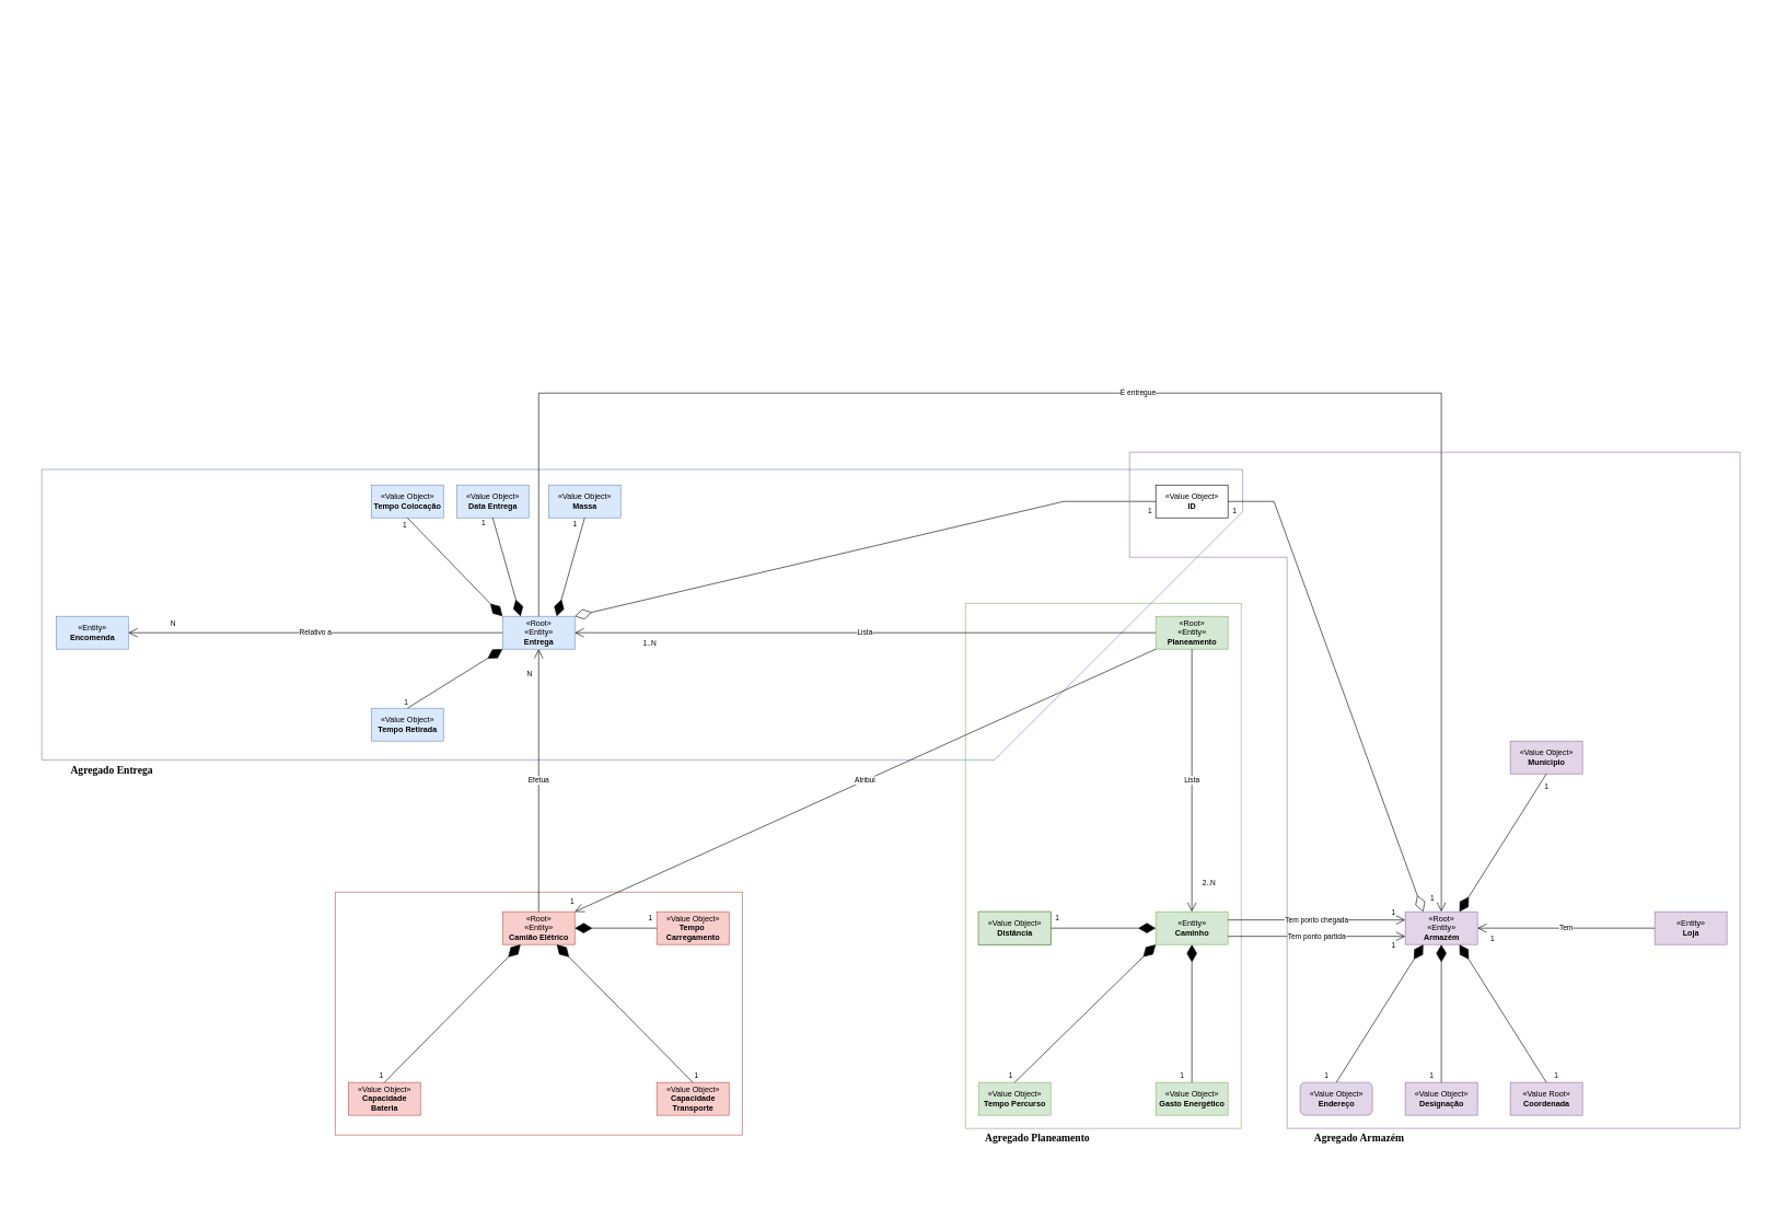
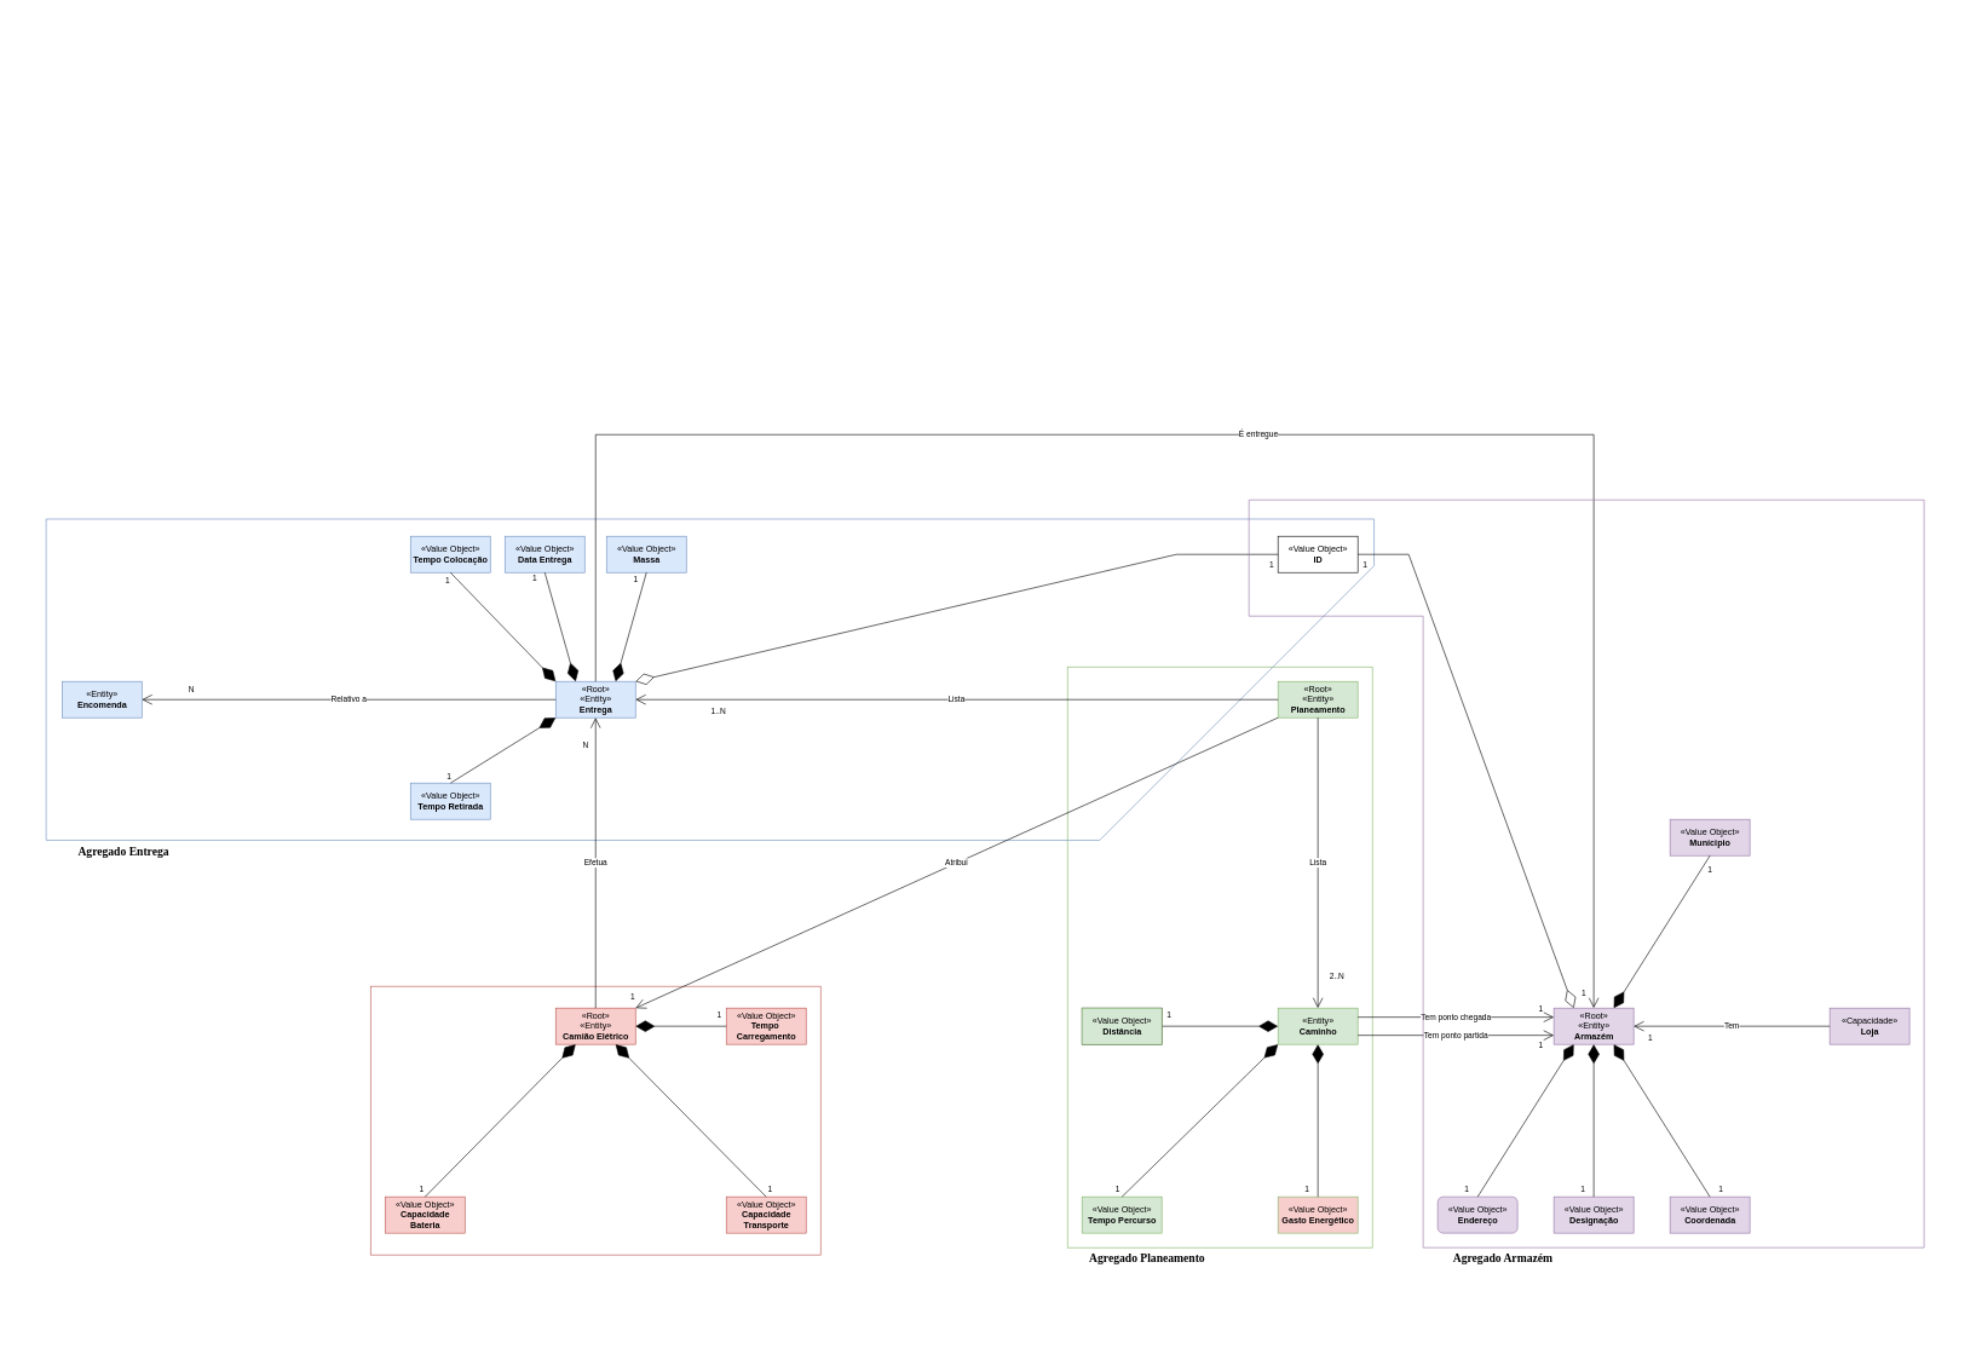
- <mxCell id="63" value="«Entity»&lt;br&gt;&lt;b&gt;Loja&lt;/b&gt;" style="html=1;fillColor=#e1d5e7;strokeColor=#9673a6;" vertex="1" parent="1"><mxGeometry x="2520" y="1388" width="110" height="50" as="geometry" /></mxCell>
+ <mxCell id="63" value="«Capacidade»&lt;br&gt;&lt;b&gt;Loja&lt;/b&gt;" style="html=1;fillColor=#e1d5e7;strokeColor=#9673a6;" vertex="1" parent="1"><mxGeometry x="2520" y="1388" width="110" height="50" as="geometry" /></mxCell>
- <mxCell id="53" value="«Value Object»&lt;br&gt;&lt;b&gt;Gasto Energético&lt;/b&gt;" style="html=1;fillColor=#d5e8d4;strokeColor=#82b366;" parent="1" vertex="1"><mxGeometry x="1760" y="1648" width="110" height="50" as="geometry" /></mxCell>
+ <mxCell id="53" value="«Value Object»&lt;br&gt;&lt;b&gt;Gasto Energético&lt;/b&gt;" style="html=1;fillColor=#f8cecc;strokeColor=#82b366;" parent="1" vertex="1"><mxGeometry x="1760" y="1648" width="110" height="50" as="geometry" /></mxCell>
- <mxCell id="47" value="«Value Root»&lt;br&gt;&lt;b&gt;Coordenada&lt;/b&gt;" style="html=1;fillColor=#e1d5e7;strokeColor=#9673a6;" parent="1" vertex="1"><mxGeometry x="2300" y="1648" width="110" height="50" as="geometry" /></mxCell>
+ <mxCell id="47" value="«Value Object»&lt;br&gt;&lt;b&gt;Coordenada&lt;/b&gt;" style="html=1;fillColor=#e1d5e7;strokeColor=#9673a6;" parent="1" vertex="1"><mxGeometry x="2300" y="1648" width="110" height="50" as="geometry" /></mxCell>
